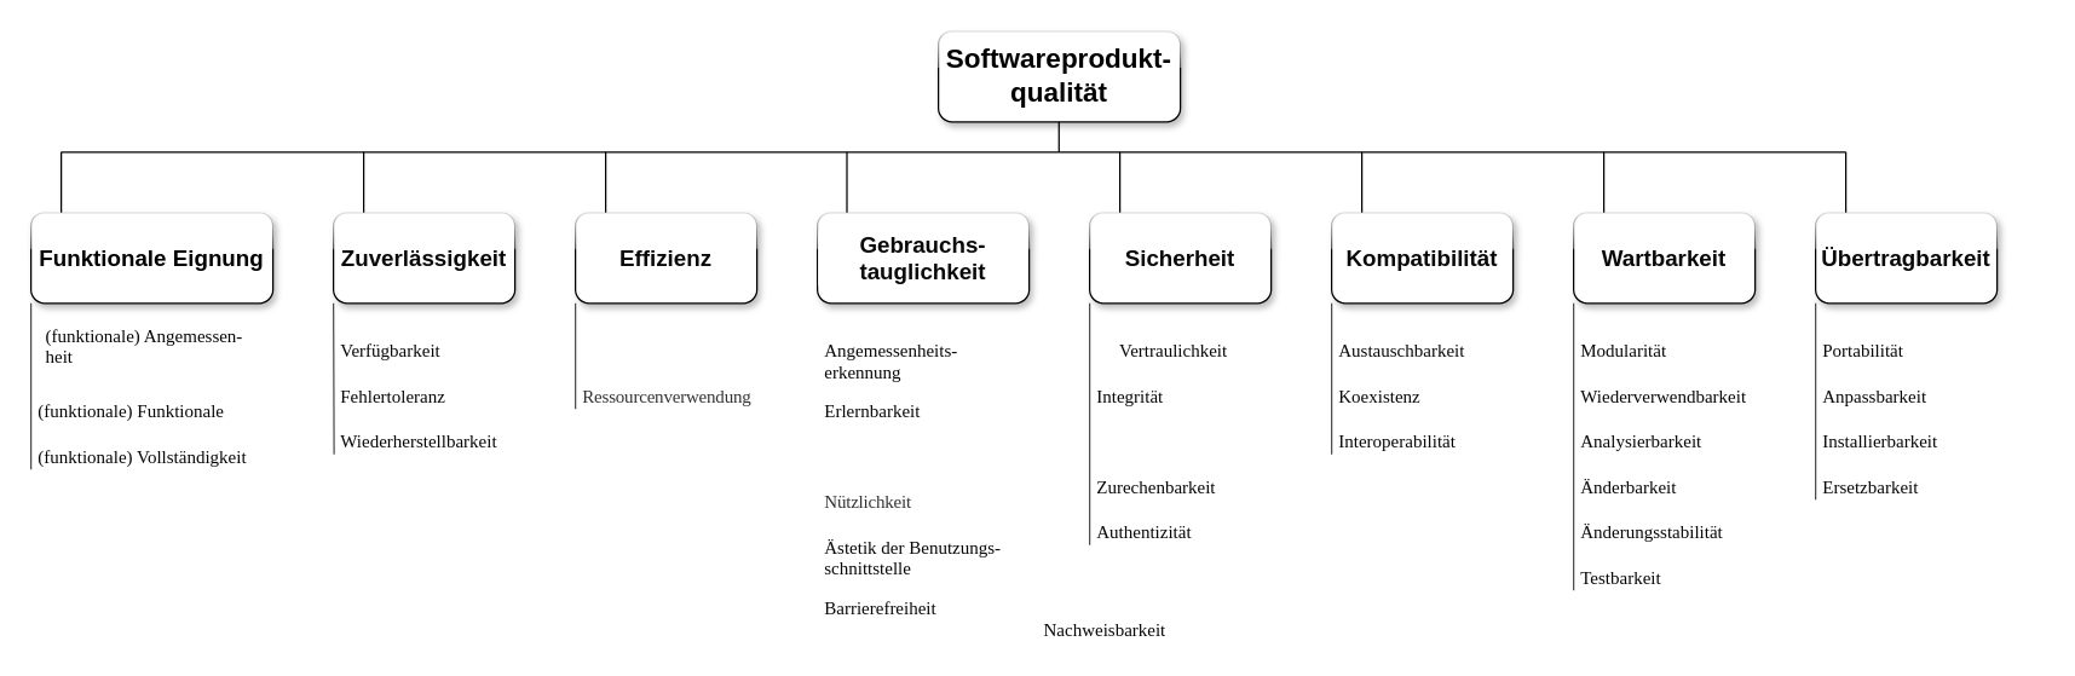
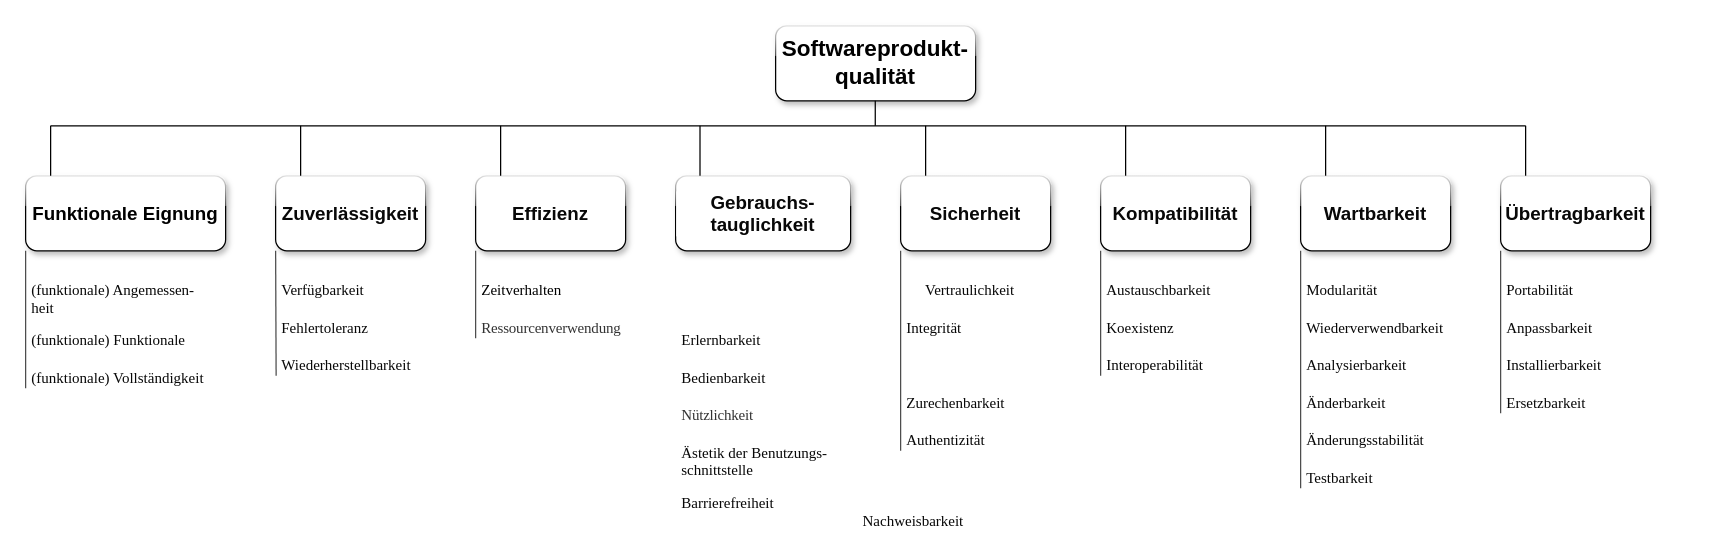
- <mxCell id="4" value="&lt;div style=&quot;background-color: rgb(255 , 255 , 255) ; color: rgb(8 , 8 , 8) ; font-size: 12px&quot;&gt;(funktionale) Angemessen-&lt;/div&gt;&lt;div style=&quot;background-color: rgb(255 , 255 , 255) ; color: rgb(8 , 8 , 8) ; font-size: 12px&quot;&gt;heit&lt;/div&gt;" style="text;html=1;strokeColor=none;align=left;verticalAlign=top;whiteSpace=wrap;rounded=0;fontFamily=Verdana;fontSize=12;fontStyle=0;horizontal=1;spacing=0;spacingLeft=5;" parent="1" vertex="1"><mxGeometry x="25" y="210" width="170" height="40" as="geometry" /></mxCell>
+ <mxCell id="4" value="&lt;div style=&quot;background-color: rgb(255 , 255 , 255) ; color: rgb(8 , 8 , 8) ; font-size: 12px&quot;&gt;(funktionale) Angemessen-&lt;/div&gt;&lt;div style=&quot;background-color: rgb(255 , 255 , 255) ; color: rgb(8 , 8 , 8) ; font-size: 12px&quot;&gt;heit&lt;/div&gt;" style="text;html=1;strokeColor=none;align=left;verticalAlign=top;whiteSpace=wrap;rounded=0;fontFamily=Verdana;fontSize=12;fontStyle=0;horizontal=1;spacing=0;spacingLeft=5;" parent="1" vertex="1"><mxGeometry x="20" y="220" width="170" height="40" as="geometry" /></mxCell>
+ <mxCell id="12" value="Zeitverhalten" style="text;align=left;verticalAlign=top;resizable=0;points=[];autosize=1;fontFamily=Verdana;fontSize=12;html=1;fontStyle=0;horizontal=1;spacing=0;spacingLeft=5;" parent="1" vertex="1"><mxGeometry x="380" y="220" width="100" height="20" as="geometry" /></mxCell>
- <mxCell id="15" value="&lt;div style=&quot;background-color: rgb(255 , 255 , 255) ; color: rgb(8 , 8 , 8)&quot;&gt;Angemessenheits-&lt;br&gt;erkennung&lt;/div&gt;" style="text;whiteSpace=wrap;html=1;fontFamily=Verdana;verticalAlign=top;fontStyle=0;horizontal=1;spacing=0;spacingLeft=5;" parent="1" vertex="1"><mxGeometry x="540" y="220" width="180" height="40" as="geometry" /></mxCell>
+ <mxCell id="17" value="&lt;div style=&quot;background-color: rgb(255, 255, 255); color: rgb(8, 8, 8); font-size: 12px;&quot;&gt;Bedienbarkeit&lt;/div&gt;" style="text;whiteSpace=wrap;html=1;fontFamily=Verdana;align=left;fontSize=12;verticalAlign=top;fontStyle=0;horizontal=1;spacing=0;spacingLeft=5;" parent="1" vertex="1"><mxGeometry x="540" y="290" width="90" height="20" as="geometry" /></mxCell>
